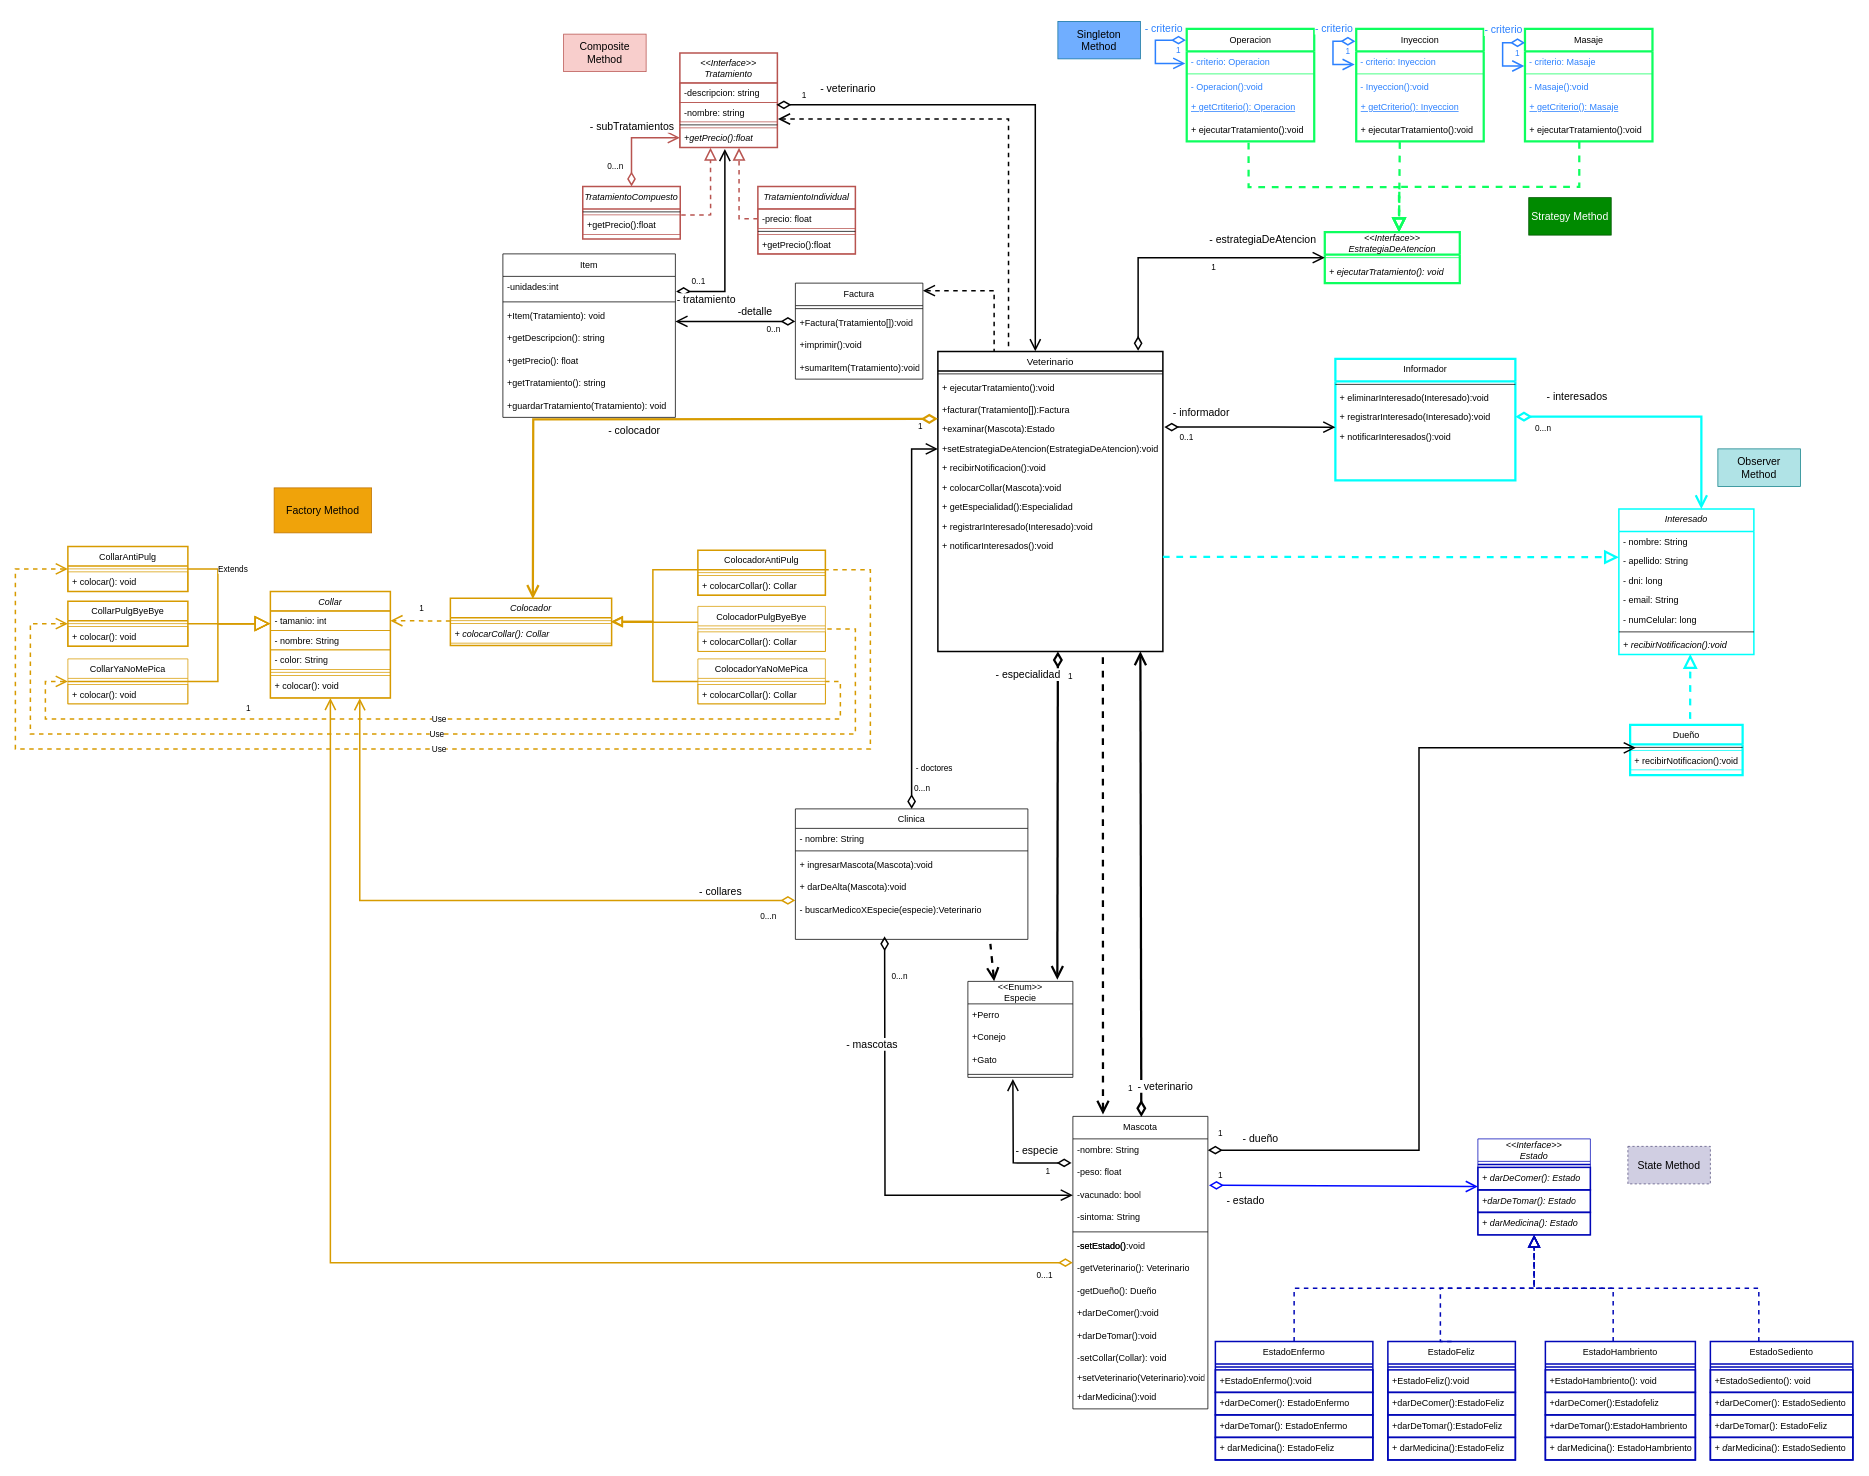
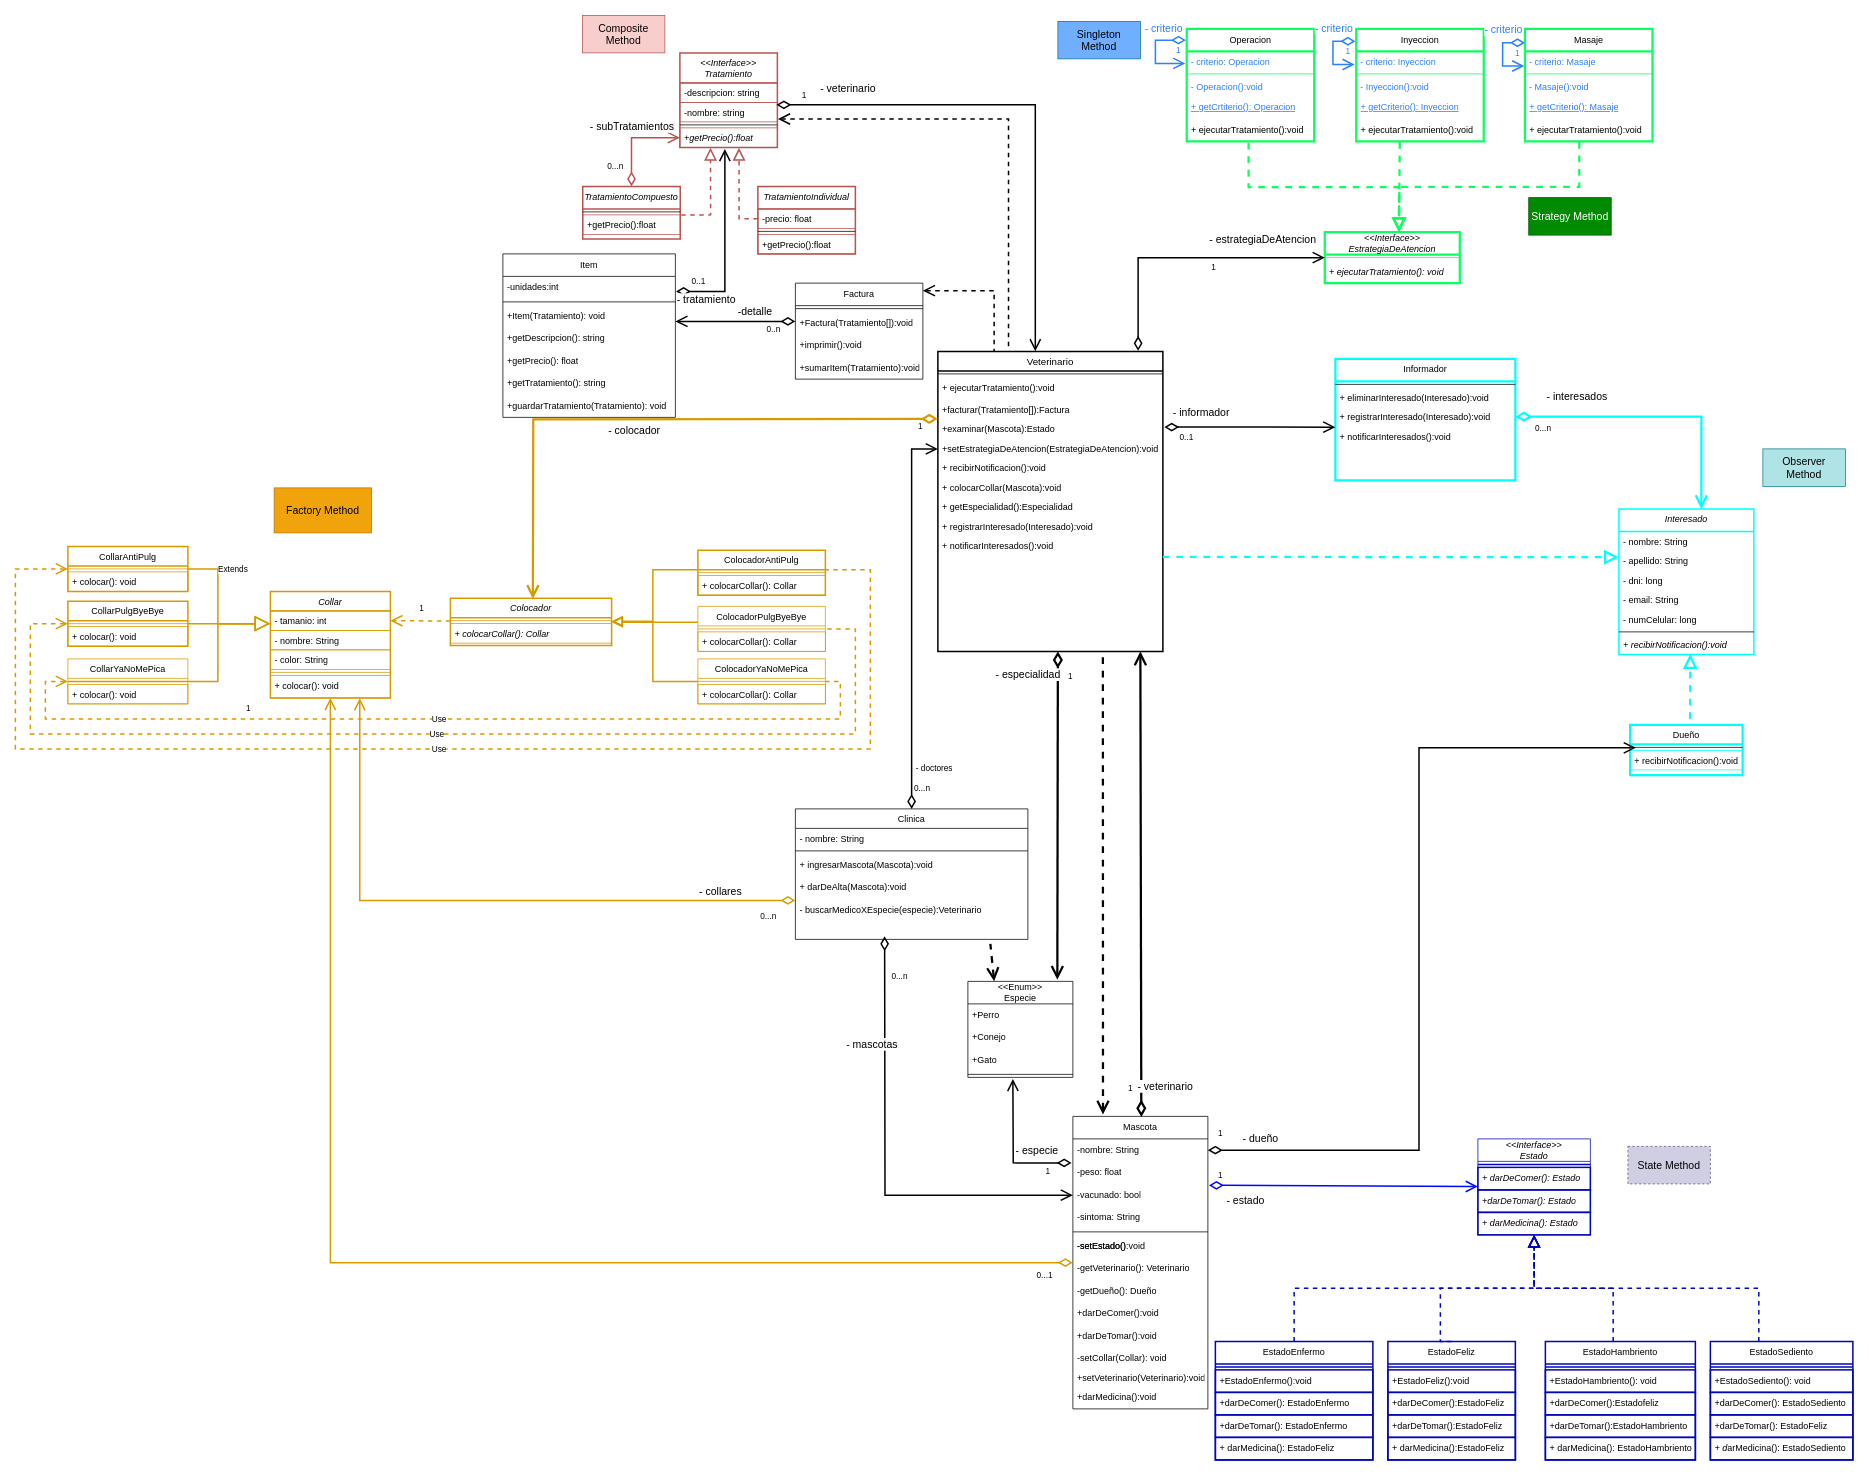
- <mxCell id="183" value="&lt;font style=&quot;font-size: 14px;&quot;&gt;Composite Method&lt;/font&gt;" style="html=1;whiteSpace=wrap;fillColor=#f8cecc;strokeColor=#b85450;" vertex="1" parent="1"><mxGeometry x="751" y="45" width="110" height="50" as="geometry" /></mxCell>
+ <mxCell id="183" value="&lt;font style=&quot;font-size: 14px;&quot;&gt;Composite Method&lt;/font&gt;" style="html=1;whiteSpace=wrap;fillColor=#f8cecc;strokeColor=#b85450;" vertex="1" parent="1"><mxGeometry x="776" y="20" width="110" height="50" as="geometry" /></mxCell>
- <mxCell id="180" value="&lt;font style=&quot;font-size: 14px;&quot;&gt;Observer Method&lt;/font&gt;" style="html=1;whiteSpace=wrap;fillColor=#b0e3e6;strokeColor=#0e8088;" vertex="1" parent="1"><mxGeometry x="2290" y="598" width="110" height="50" as="geometry" /></mxCell>
+ <mxCell id="180" value="&lt;font style=&quot;font-size: 14px;&quot;&gt;Observer Method&lt;/font&gt;" style="html=1;whiteSpace=wrap;fillColor=#b0e3e6;strokeColor=#0e8088;" vertex="1" parent="1"><mxGeometry x="2350" y="598" width="110" height="50" as="geometry" /></mxCell>
